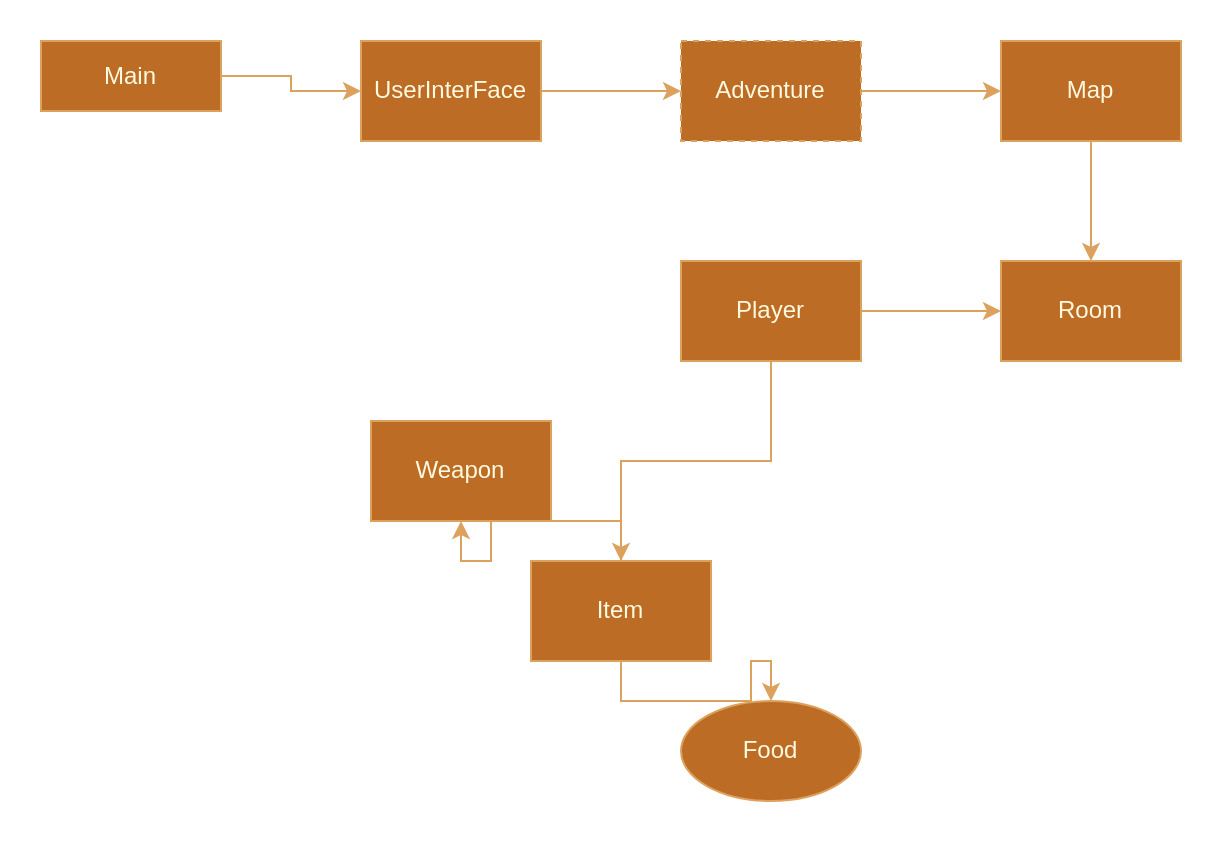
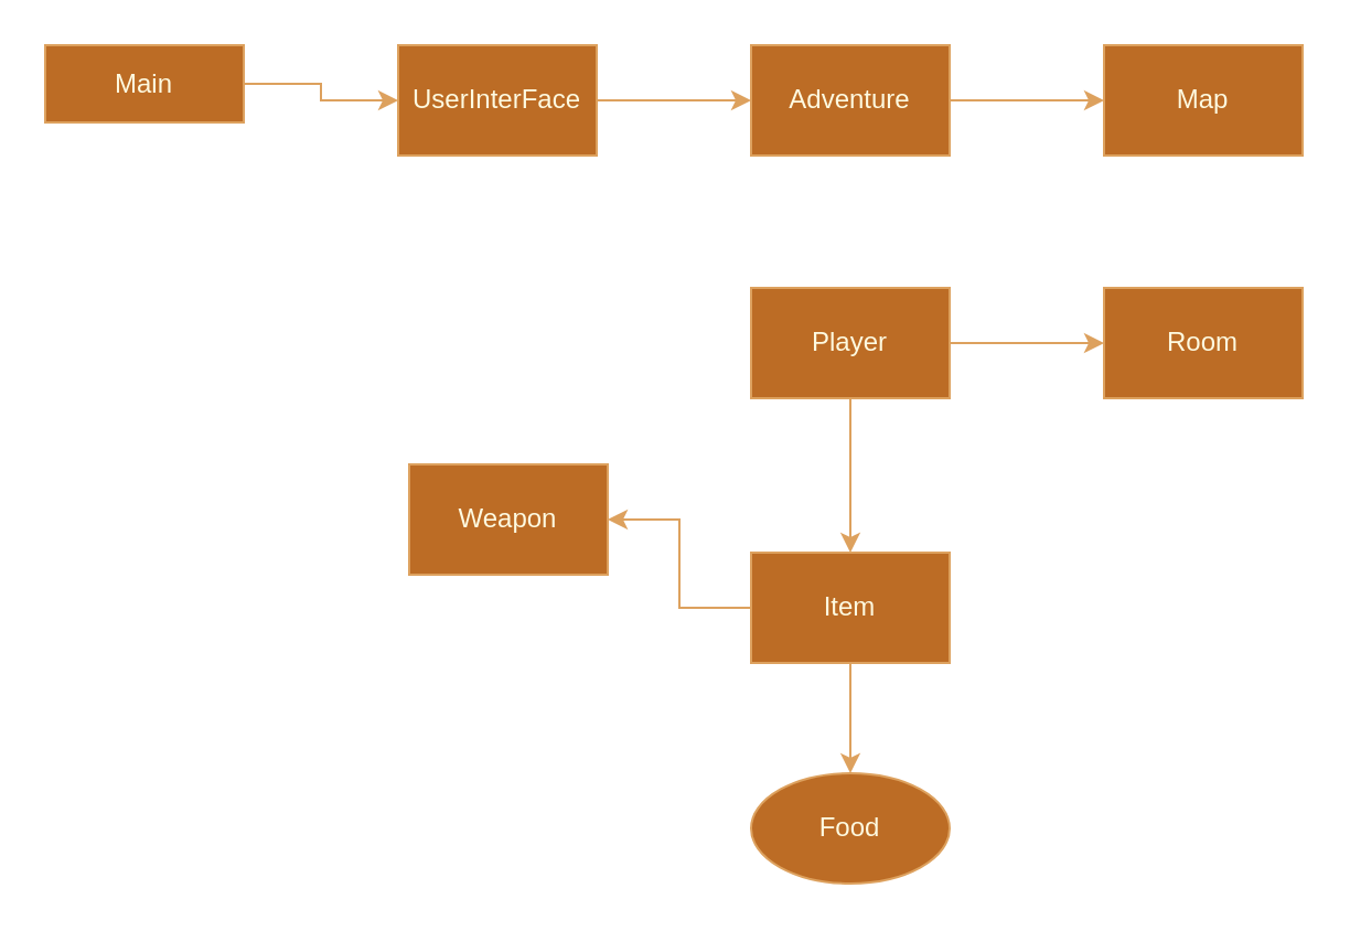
- <mxCell id="12" value="Adventure" style="rounded=0;whiteSpace=wrap;html=1;labelBackgroundColor=none;fillColor=#BC6C25;strokeColor=#DDA15E;fontColor=#FEFAE0;dashed=1;" vertex="1" parent="1"><mxGeometry x="340" y="20" width="90" height="50" as="geometry" /></mxCell>
+ <mxCell id="12" value="Adventure" style="rounded=0;whiteSpace=wrap;html=1;labelBackgroundColor=none;fillColor=#BC6C25;strokeColor=#DDA15E;fontColor=#FEFAE0;" vertex="1" parent="1"><mxGeometry x="340" y="20" width="90" height="50" as="geometry" /></mxCell>
- <mxCell id="16" value="" style="edgeStyle=orthogonalEdgeStyle;rounded=0;orthogonalLoop=1;jettySize=auto;html=1;strokeColor=#DDA15E;fontColor=#FEFAE0;fillColor=#BC6C25;" edge="1" parent="1" source="17" target="10"><mxGeometry relative="1" as="geometry" /></mxCell>
- <mxCell id="15" value="Item" style="rounded=0;whiteSpace=wrap;html=1;labelBackgroundColor=none;fillColor=#BC6C25;strokeColor=#DDA15E;fontColor=#FEFAE0;" vertex="1" parent="1"><mxGeometry x="265" y="280" width="90" height="50" as="geometry" /></mxCell>
+ <mxCell id="15" value="Item" style="rounded=0;whiteSpace=wrap;html=1;labelBackgroundColor=none;fillColor=#BC6C25;strokeColor=#DDA15E;fontColor=#FEFAE0;" vertex="1" parent="1"><mxGeometry x="340" y="250" width="90" height="50" as="geometry" /></mxCell>
